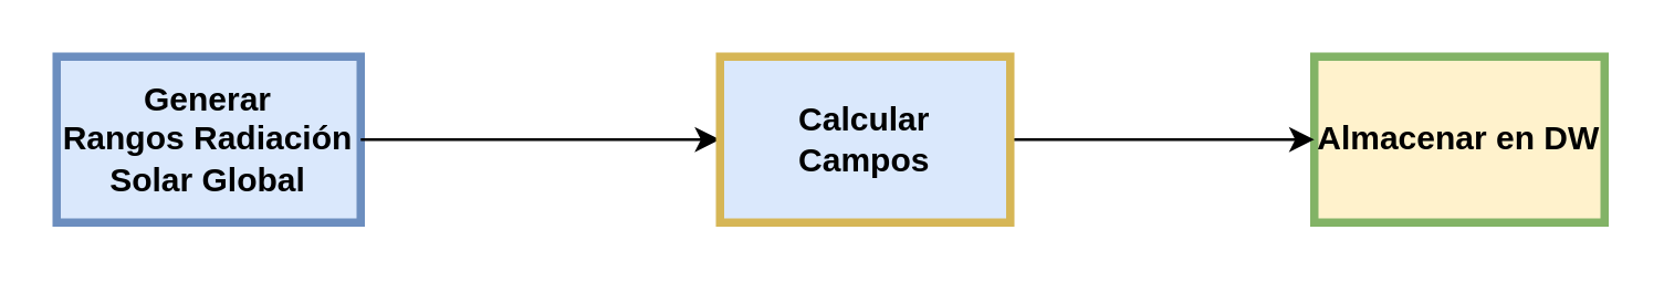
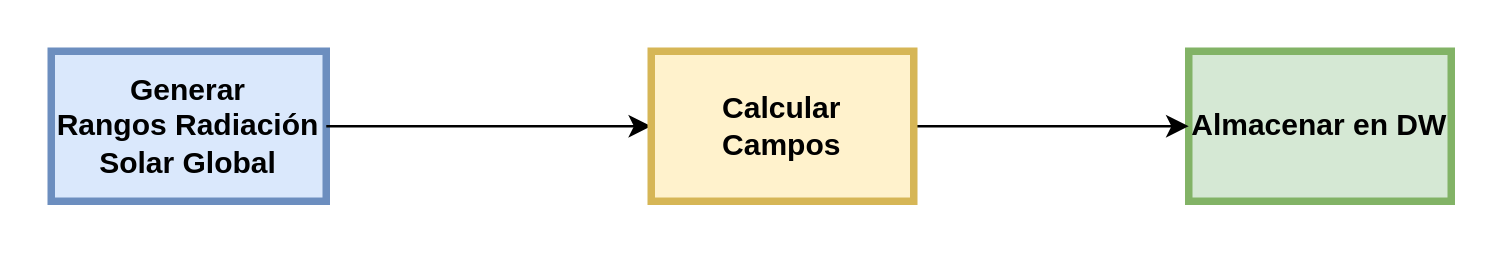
- <mxCell id="6" value="Calcular&#10;Campos" style="whiteSpace=wrap;align=center;verticalAlign=middle;fontStyle=1;strokeWidth=3;fillColor=#dae8fc;strokeColor=#d6b656;" vertex="1" parent="1"><mxGeometry x="260" y="20" width="105" height="60" as="geometry" /></mxCell>
+ <mxCell id="6" value="Calcular&#10;Campos" style="whiteSpace=wrap;align=center;verticalAlign=middle;fontStyle=1;strokeWidth=3;fillColor=#fff2cc;strokeColor=#d6b656;" vertex="1" parent="1"><mxGeometry x="260" y="20" width="105" height="60" as="geometry" /></mxCell>
- <mxCell id="3" value="Almacenar en DW" style="whiteSpace=wrap;align=center;verticalAlign=middle;fontStyle=1;strokeWidth=3;fillColor=#fff2cc;strokeColor=#82b366;" vertex="1" parent="1"><mxGeometry x="475" y="20" width="105" height="60" as="geometry" /></mxCell>
+ <mxCell id="3" value="Almacenar en DW" style="whiteSpace=wrap;align=center;verticalAlign=middle;fontStyle=1;strokeWidth=3;fillColor=#d5e8d4;strokeColor=#82b366;" vertex="1" parent="1"><mxGeometry x="475" y="20" width="105" height="60" as="geometry" /></mxCell>
